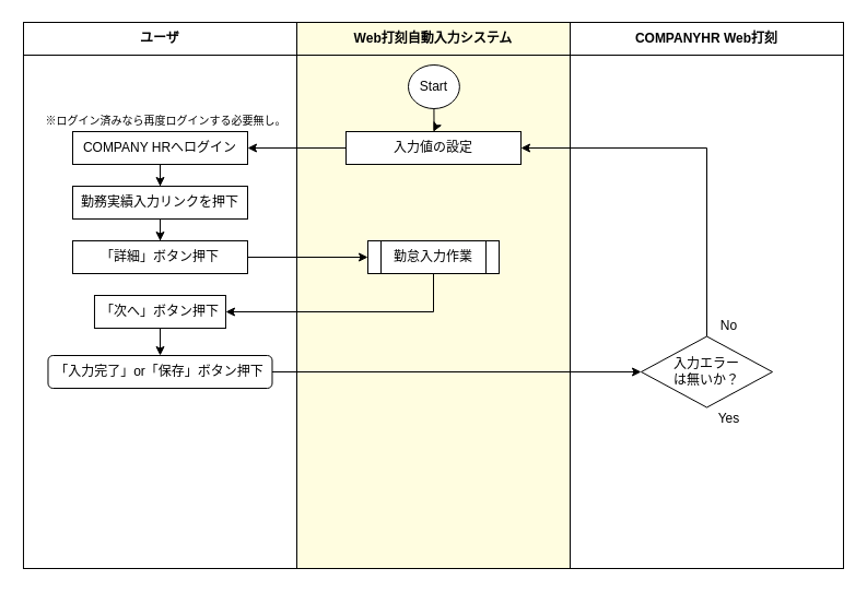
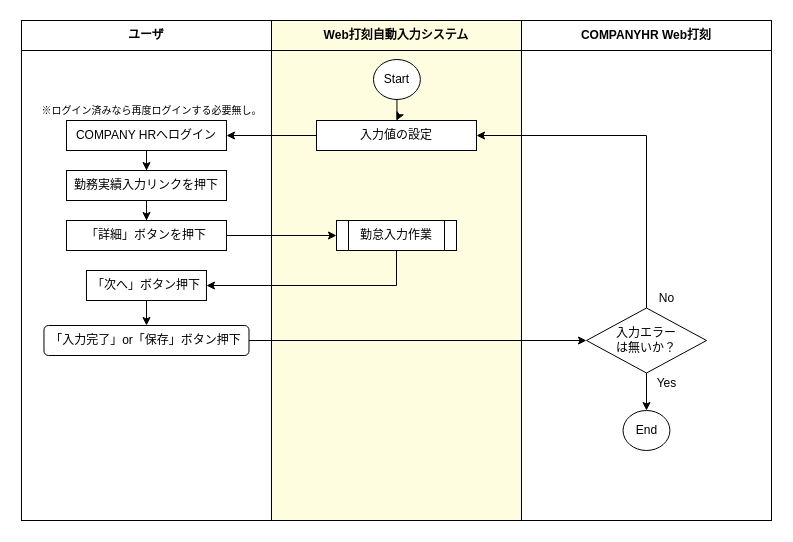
- <mxCell id="23" value="「詳細」ボタン押下" style="rounded=0;whiteSpace=wrap;html=1;" parent="1" vertex="1"><mxGeometry x="65.99" y="220" width="160" height="30" as="geometry" /></mxCell>
+ <mxCell id="23" value="「詳細」ボタンを押下" style="rounded=0;whiteSpace=wrap;html=1;" parent="1" vertex="1"><mxGeometry x="65.99" y="220" width="160" height="30" as="geometry" /></mxCell>
+ <mxCell id="11" style="edgeStyle=orthogonalEdgeStyle;rounded=0;orthogonalLoop=1;jettySize=auto;html=1;entryX=0.5;entryY=0;entryDx=0;entryDy=0;" edge="1" parent="1" source="13" target="29"><mxGeometry relative="1" as="geometry" /></mxCell>
+ <mxCell id="29" value="End" style="ellipse;whiteSpace=wrap;html=1;" vertex="1" parent="1"><mxGeometry x="622.56" y="410" width="46.87" height="40" as="geometry" /></mxCell>
